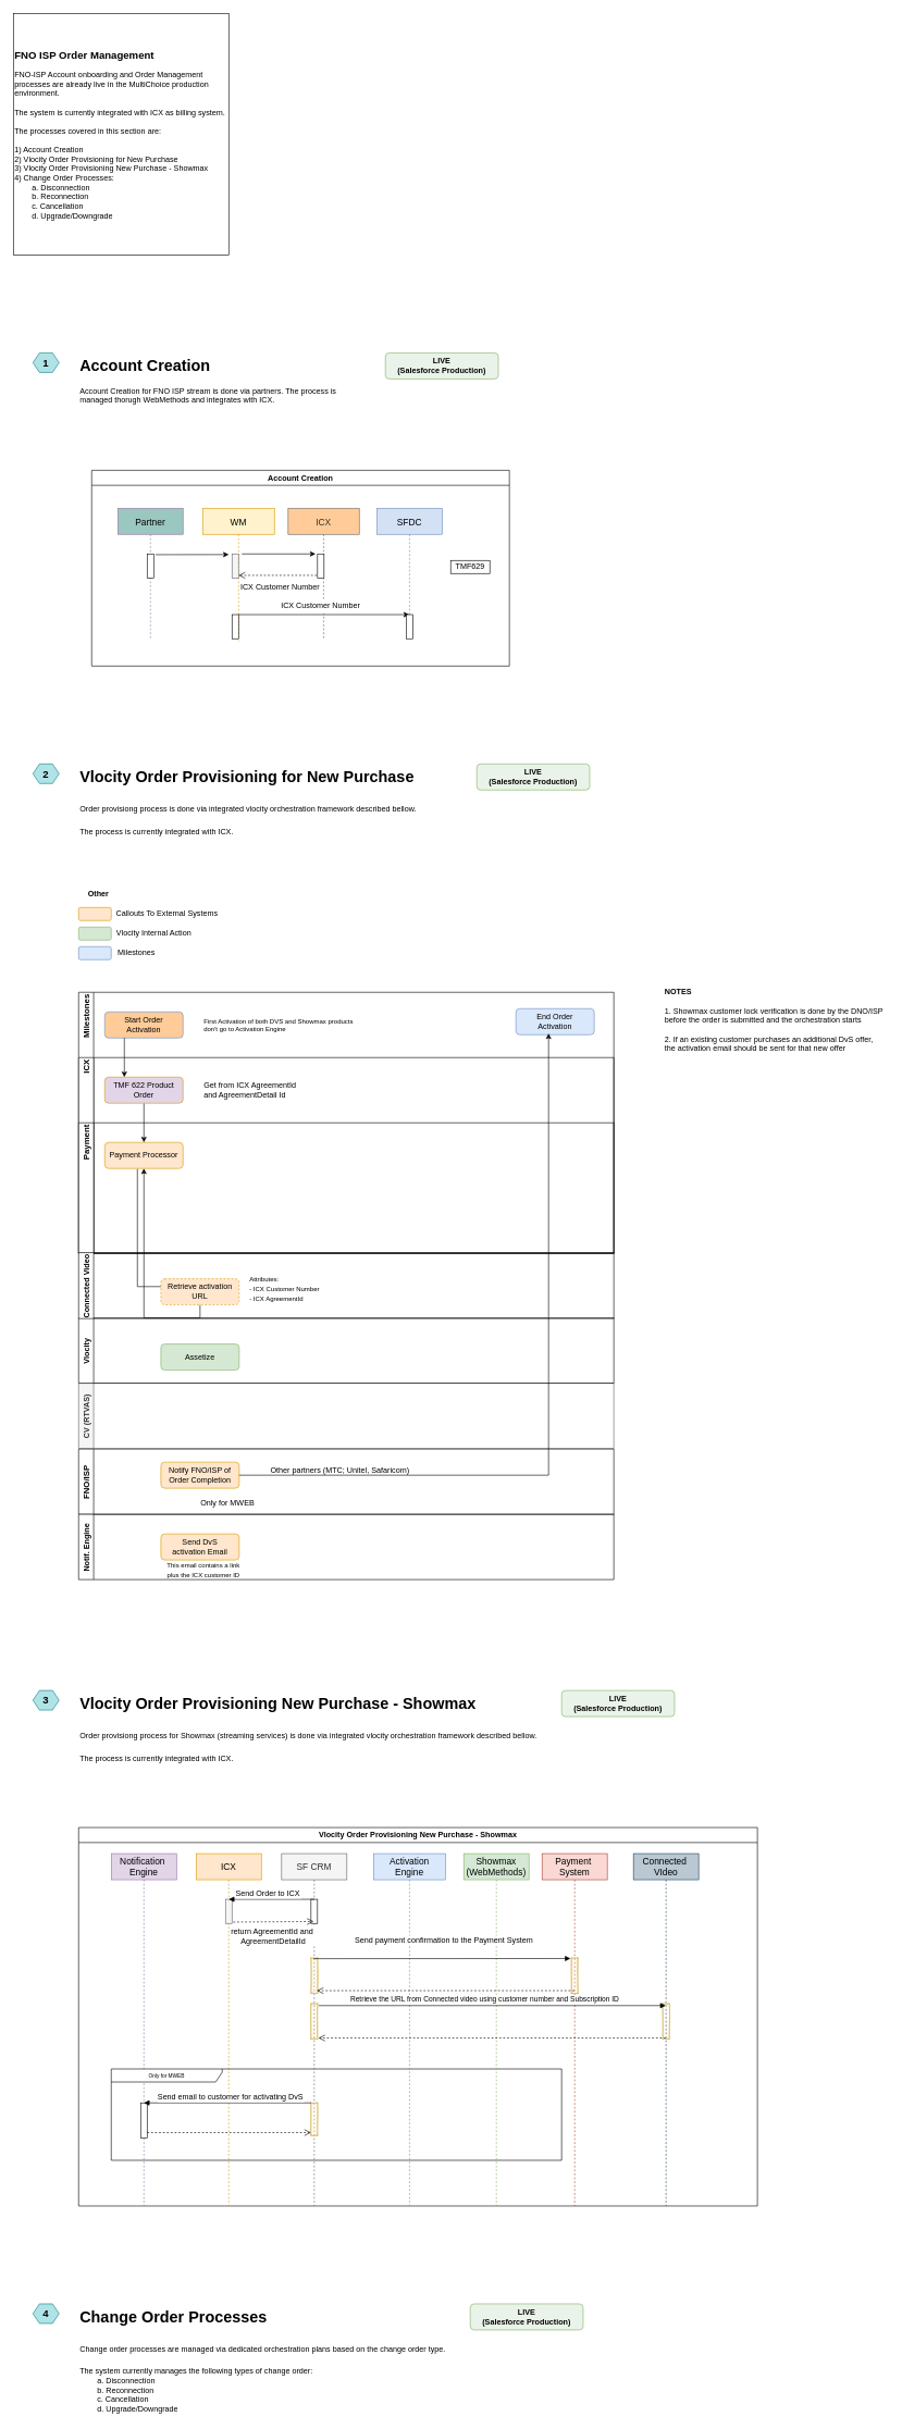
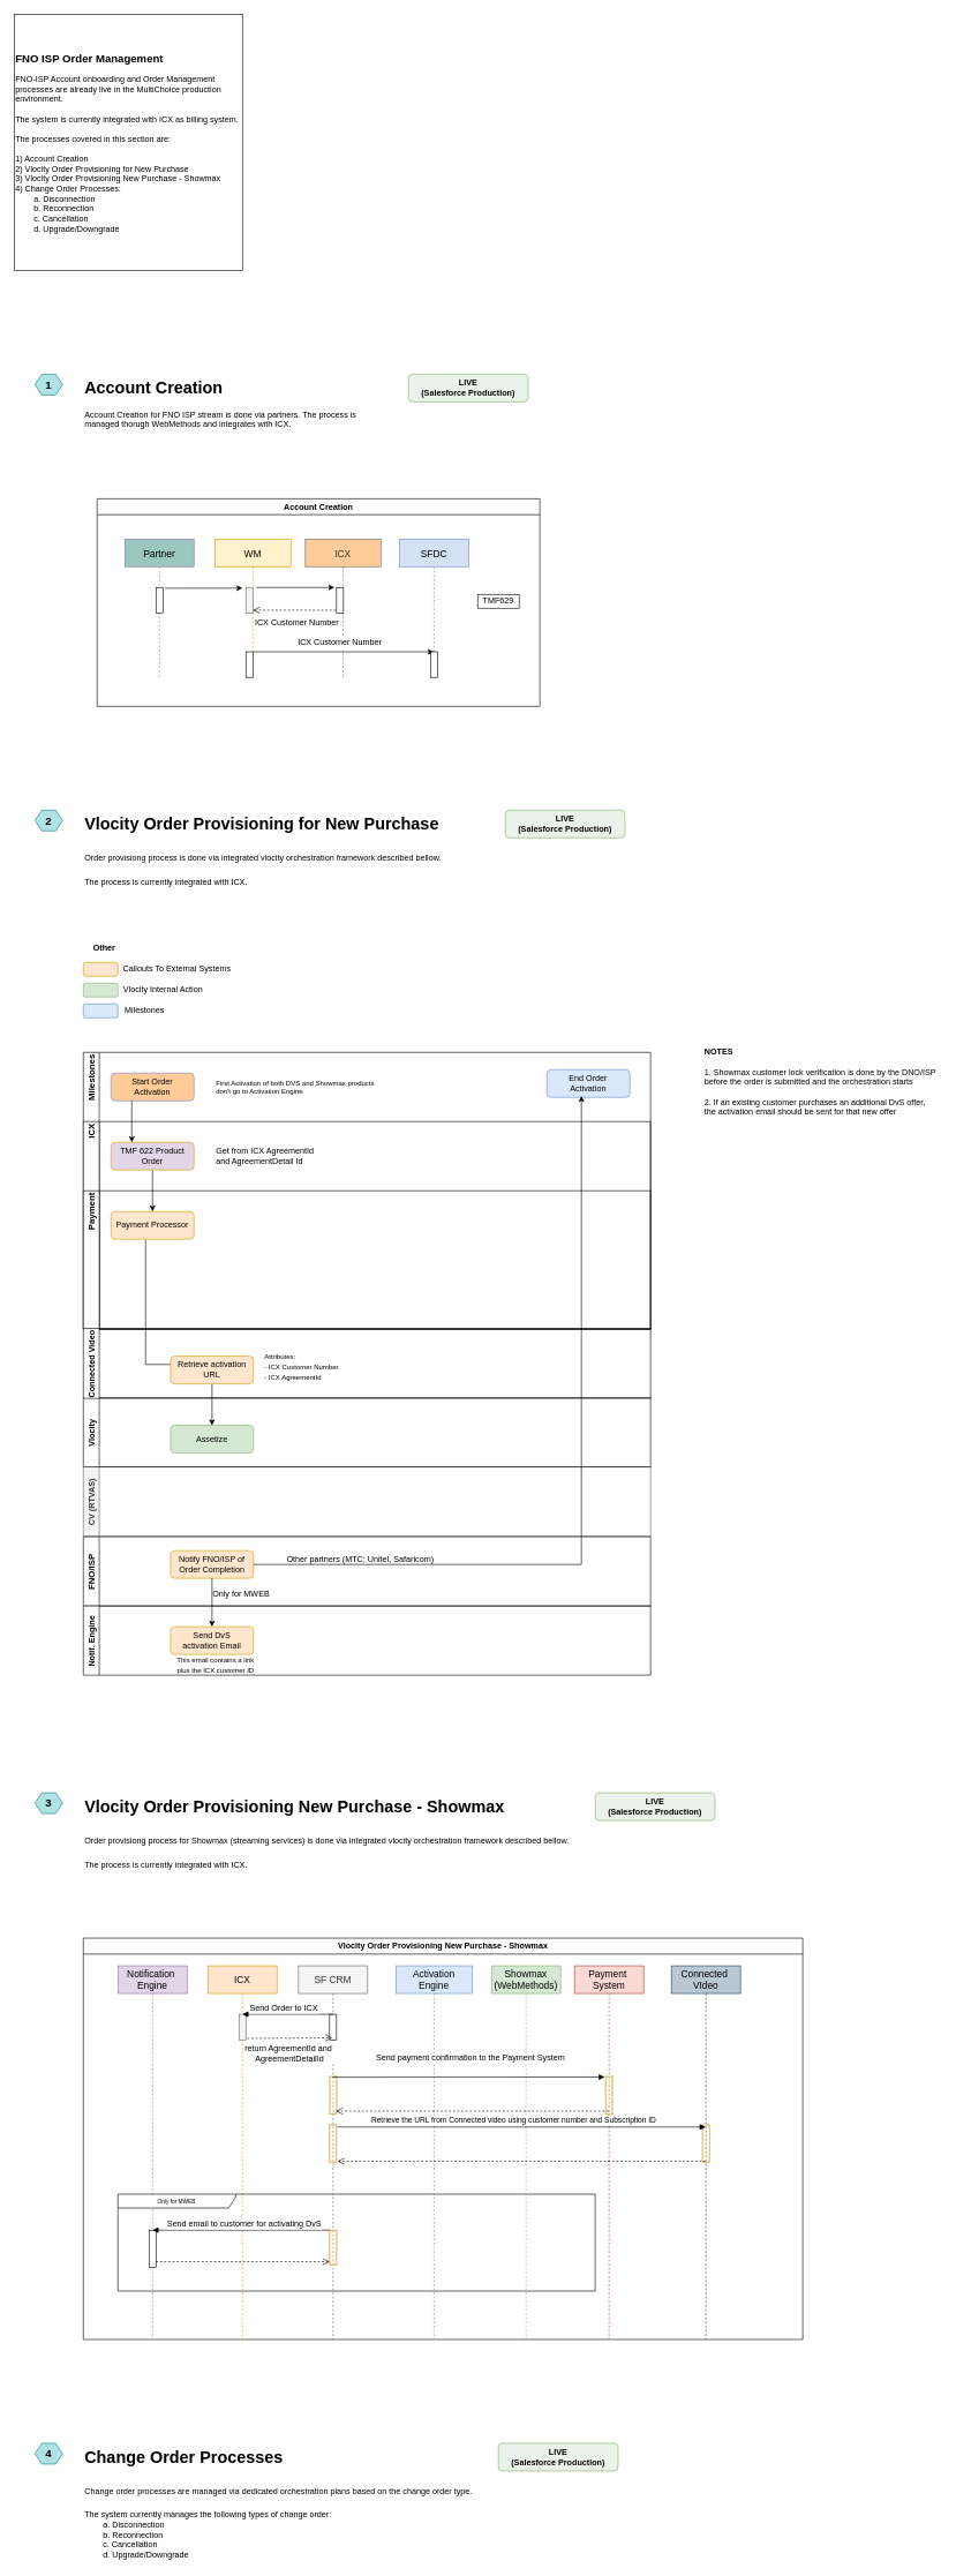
- <mxCell id="35" style="edgeStyle=orthogonalEdgeStyle;rounded=0;orthogonalLoop=1;jettySize=auto;html=1;exitX=0.5;exitY=1;exitDx=0;exitDy=0;" edge="1" parent="32" source="36" target="22"><mxGeometry relative="1" as="geometry"><mxPoint x="81" y="-146" as="sourcePoint" /></mxGeometry></mxCell>
+ <mxCell id="35" style="edgeStyle=orthogonalEdgeStyle;rounded=0;orthogonalLoop=1;jettySize=auto;html=1;exitX=0.5;exitY=1;exitDx=0;exitDy=0;entryX=0.5;entryY=0;entryDx=0;entryDy=0;" edge="1" parent="32" source="36" target="34"><mxGeometry relative="1" as="geometry"><mxPoint x="81" y="-146" as="sourcePoint" /></mxGeometry></mxCell>
- <mxCell id="36" value="Retrieve activation URL" style="rounded=1;whiteSpace=wrap;html=1;fillColor=#ffe6cc;strokeColor=#d79b00;dashed=1;" vertex="1" parent="32"><mxGeometry x="126" y="40" width="120" height="40" as="geometry" /></mxCell>
+ <mxCell id="36" value="Retrieve activation URL" style="rounded=1;whiteSpace=wrap;html=1;fillColor=#ffe6cc;strokeColor=#d79b00;" vertex="1" parent="32"><mxGeometry x="126" y="40" width="120" height="40" as="geometry" /></mxCell>
+ <mxCell id="31" style="edgeStyle=orthogonalEdgeStyle;rounded=0;orthogonalLoop=1;jettySize=auto;html=1;exitX=0.5;exitY=1;exitDx=0;exitDy=0;entryX=0.5;entryY=0;entryDx=0;entryDy=0;" edge="1" parent="1" source="25" target="29"><mxGeometry relative="1" as="geometry" /></mxCell>
